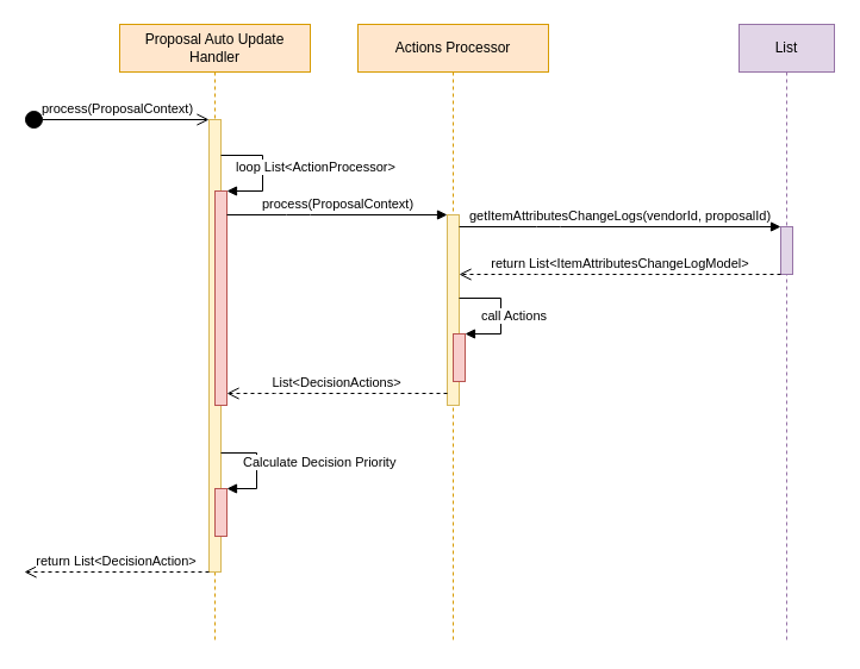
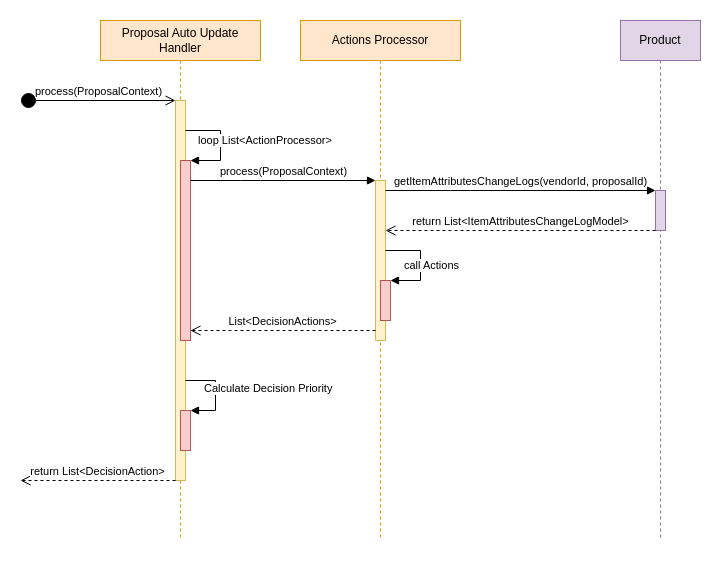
- <mxCell id="12" value="List" style="shape=umlLifeline;perimeter=lifelinePerimeter;whiteSpace=wrap;html=1;container=1;collapsible=0;recursiveResize=0;outlineConnect=0;fillColor=#e1d5e7;strokeColor=#9673a6;" vertex="1" parent="1"><mxGeometry x="620" y="20" width="80" height="520" as="geometry" /></mxCell>
+ <mxCell id="12" value="Product" style="shape=umlLifeline;perimeter=lifelinePerimeter;whiteSpace=wrap;html=1;container=1;collapsible=0;recursiveResize=0;outlineConnect=0;fillColor=#e1d5e7;strokeColor=#9673a6;" vertex="1" parent="1"><mxGeometry x="620" y="20" width="80" height="520" as="geometry" /></mxCell>
